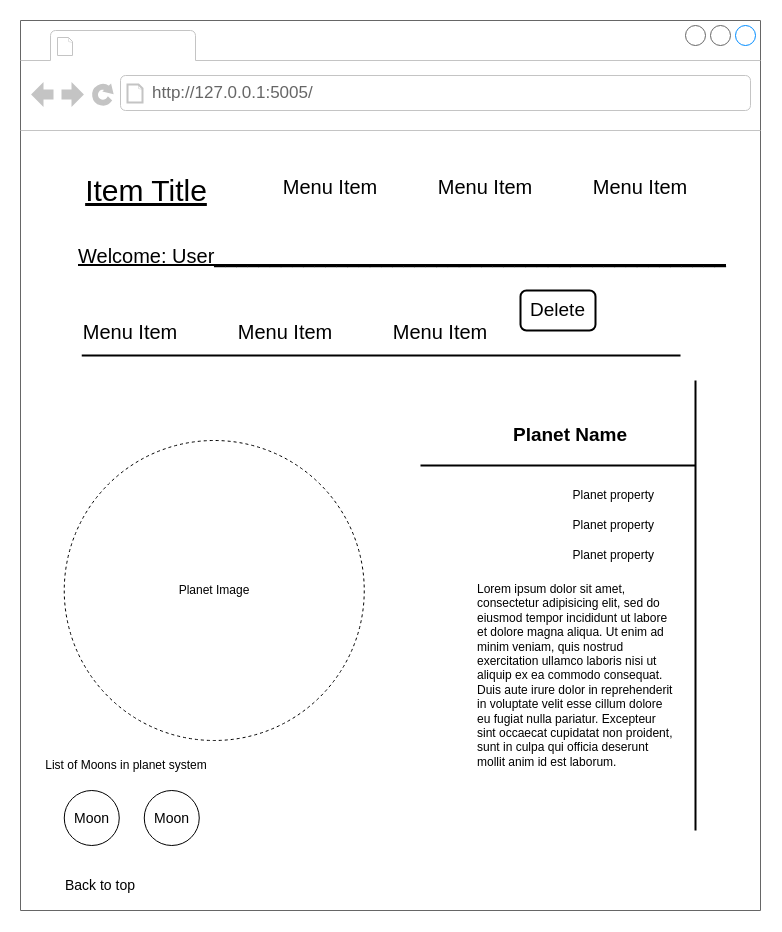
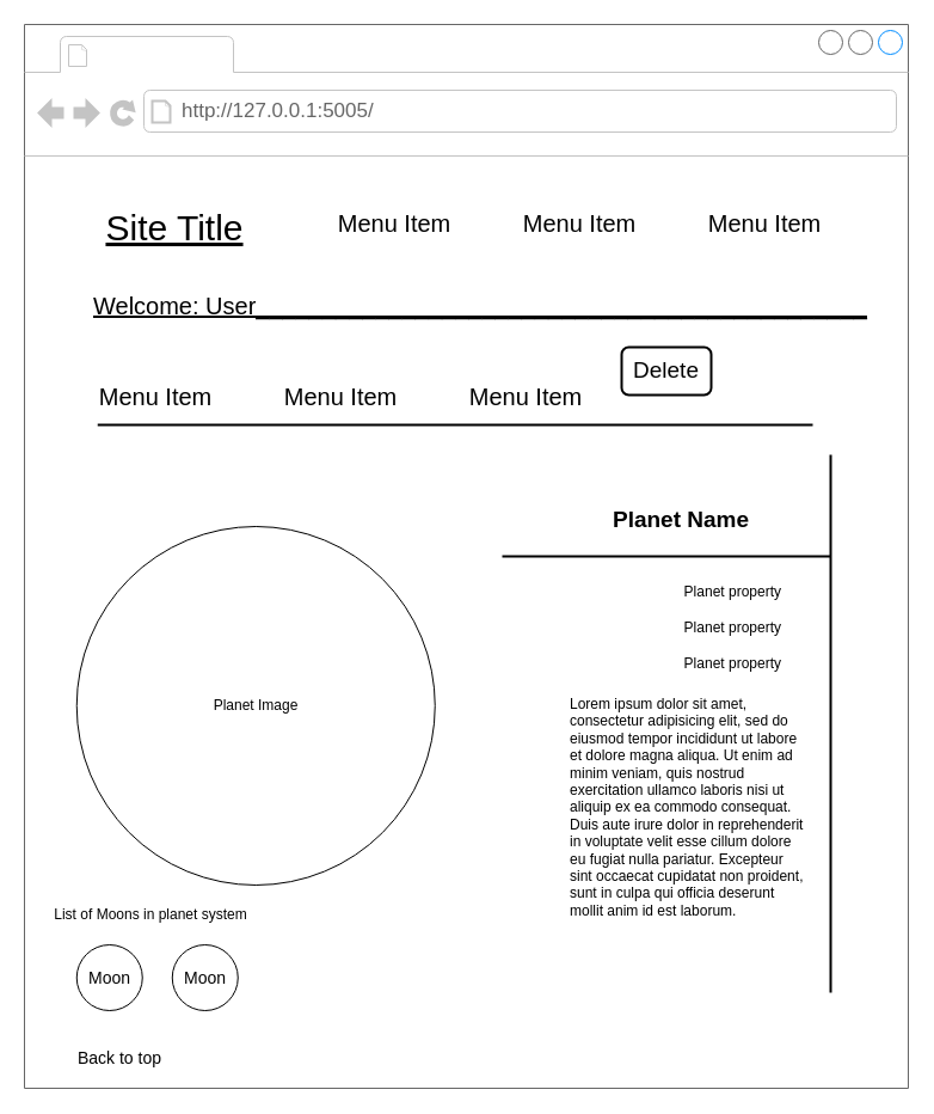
- <mxCell id="4" value="&lt;font style=&quot;font-size: 30px;&quot;&gt;&lt;u&gt;Item Title&lt;/u&gt;&lt;/font&gt;" style="text;html=1;strokeColor=none;fillColor=none;align=center;verticalAlign=middle;whiteSpace=wrap;rounded=0;flipH=1;" vertex="1" parent="2"><mxGeometry x="31.25" y="100" width="190" height="140" as="geometry" /></mxCell>
+ <mxCell id="4" value="&lt;font style=&quot;font-size: 30px;&quot;&gt;&lt;u&gt;Site Title&lt;/u&gt;&lt;/font&gt;" style="text;html=1;strokeColor=none;fillColor=none;align=center;verticalAlign=middle;whiteSpace=wrap;rounded=0;flipH=1;" vertex="1" parent="2"><mxGeometry x="31.25" y="100" width="190" height="140" as="geometry" /></mxCell>
- <mxCell id="15" value="Planet Image" style="ellipse;whiteSpace=wrap;html=1;aspect=fixed;dashed=1;" vertex="1" parent="2"><mxGeometry x="43.75" y="420" width="300" height="300" as="geometry" /></mxCell>
+ <mxCell id="15" value="Planet Image" style="ellipse;whiteSpace=wrap;html=1;aspect=fixed;" vertex="1" parent="2"><mxGeometry x="43.75" y="420" width="300" height="300" as="geometry" /></mxCell>
